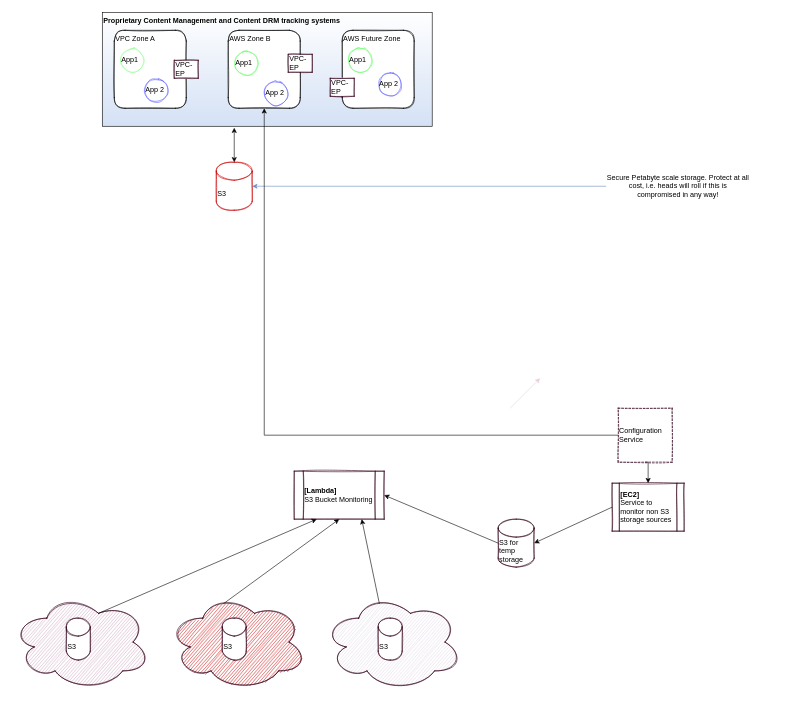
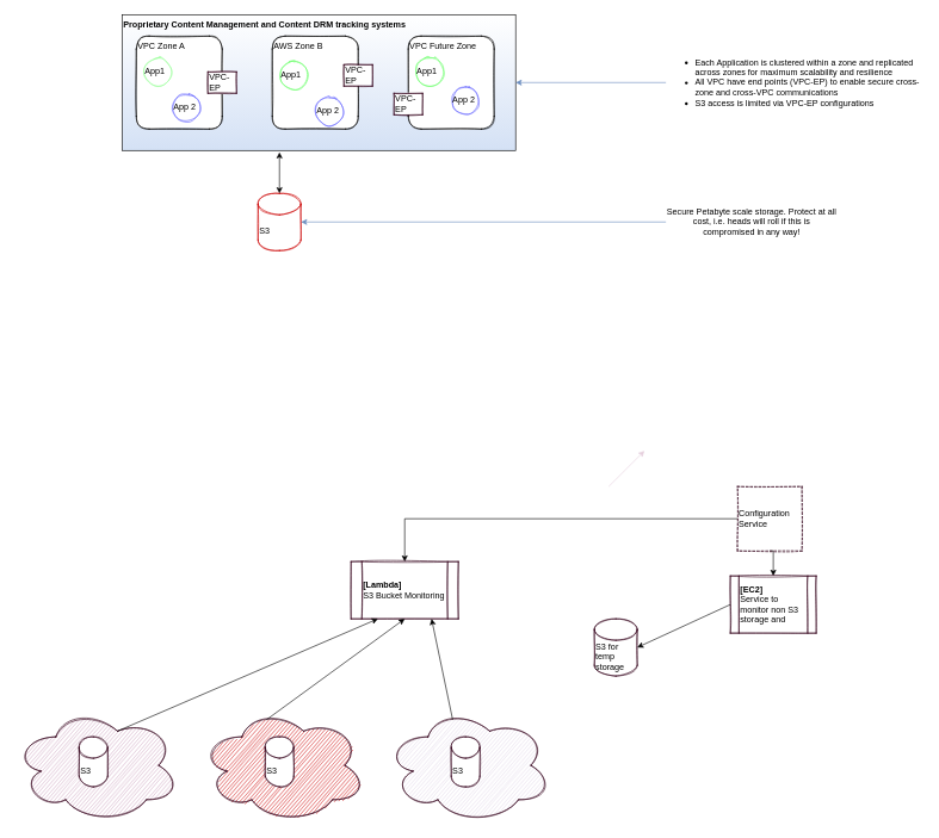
- <mxCell id="4" value="AWS Future Zone" style="rounded=1;whiteSpace=wrap;html=1;shadow=0;sketch=1;gradientColor=none;align=left;verticalAlign=top;" vertex="1" parent="1"><mxGeometry x="570" y="50" width="120" height="130" as="geometry" /></mxCell>
+ <mxCell id="4" value="VPC Future Zone" style="rounded=1;whiteSpace=wrap;html=1;shadow=0;sketch=1;gradientColor=none;align=left;verticalAlign=top;" vertex="1" parent="1"><mxGeometry x="570" y="50" width="120" height="130" as="geometry" /></mxCell>
+ <mxCell id="14" value="" style="endArrow=classic;html=1;entryX=1;entryY=0.5;entryDx=0;entryDy=0;fillColor=#dae8fc;strokeColor=#6c8ebf;" edge="1" parent="1" source="13" target="2"><mxGeometry width="50" height="50" relative="1" as="geometry"><mxPoint x="510" y="270" as="sourcePoint" /><mxPoint x="560" y="220" as="targetPoint" /></mxGeometry></mxCell>
+ <mxCell id="13" value="&lt;ul&gt;&lt;li style=&quot;text-align: left&quot;&gt;Each Application is clustered within a zone and replicated across zones for maximum scalability and resilience&lt;/li&gt;&lt;li style=&quot;text-align: left&quot;&gt;All VPC have end points (VPC-EP) to enable secure cross-zone and cross-VPC communications&lt;/li&gt;&lt;li style=&quot;text-align: left&quot;&gt;S3 access is limited via VPC-EP configurations&lt;/li&gt;&lt;/ul&gt;" style="text;html=1;strokeColor=none;fillColor=none;align=center;verticalAlign=middle;whiteSpace=wrap;rounded=0;shadow=0;sketch=1;" vertex="1" parent="1"><mxGeometry x="930" y="45" width="360" height="140" as="geometry" /></mxCell>
- <mxCell id="6" value="Secure Petabyte scale storage. Protect at all cost, i.e. heads will roll if this is compromised in any way!" style="text;html=1;strokeColor=none;fillColor=none;align=center;verticalAlign=middle;whiteSpace=wrap;rounded=0;shadow=0;sketch=1;" vertex="1" parent="1"><mxGeometry x="1010" y="270" width="240" height="80" as="geometry" /></mxCell>
+ <mxCell id="6" value="Secure Petabyte scale storage. Protect at all cost, i.e. heads will roll if this is compromised in any way!" style="text;html=1;strokeColor=none;fillColor=none;align=center;verticalAlign=middle;whiteSpace=wrap;rounded=0;shadow=0;sketch=1;" vertex="1" parent="1"><mxGeometry x="930" y="270" width="240" height="80" as="geometry" /></mxCell>
- <mxCell id="31" value="" style="edgeStyle=orthogonalEdgeStyle;rounded=0;orthogonalLoop=1;jettySize=auto;html=1;exitX=0;exitY=0.5;exitDx=0;exitDy=0;" edge="1" parent="1" source="33" target="17"><mxGeometry x="-0.154" y="25" relative="1" as="geometry"><mxPoint as="offset" /></mxGeometry></mxCell>
+ <mxCell id="31" value="" style="edgeStyle=orthogonalEdgeStyle;rounded=0;orthogonalLoop=1;jettySize=auto;html=1;exitX=0;exitY=0.5;exitDx=0;exitDy=0;entryX=0.5;entryY=0;entryDx=0;entryDy=0;" edge="1" parent="1" source="33" target="34"><mxGeometry x="-0.154" y="25" relative="1" as="geometry"><mxPoint as="offset" /></mxGeometry></mxCell>
- <mxCell id="36" value="&lt;b&gt;[EC2]&lt;/b&gt;&lt;br&gt;Service to monitor non S3 storage sources" style="shape=process;whiteSpace=wrap;html=1;backgroundOutline=1;shadow=0;sketch=1;strokeColor=#33001A;fillColor=none;gradientColor=none;align=left;" vertex="1" parent="1"><mxGeometry x="1020" y="805" width="120" height="80" as="geometry" /></mxCell>
+ <mxCell id="36" value="&lt;b&gt;[EC2]&lt;/b&gt;&lt;br&gt;Service to monitor non S3 storage and" style="shape=process;whiteSpace=wrap;html=1;backgroundOutline=1;shadow=0;sketch=1;strokeColor=#33001A;fillColor=none;gradientColor=none;align=left;" vertex="1" parent="1"><mxGeometry x="1020" y="805" width="120" height="80" as="geometry" /></mxCell>
- <mxCell id="42" value="" style="endArrow=classic;html=1;strokeColor=#000000;exitX=0;exitY=0.5;exitDx=0;exitDy=0;exitPerimeter=0;entryX=1;entryY=0.5;entryDx=0;entryDy=0;" edge="1" parent="1" source="40" target="34"><mxGeometry width="50" height="50" relative="1" as="geometry"><mxPoint x="850" y="780" as="sourcePoint" /><mxPoint x="900" y="730" as="targetPoint" /></mxGeometry></mxCell>
